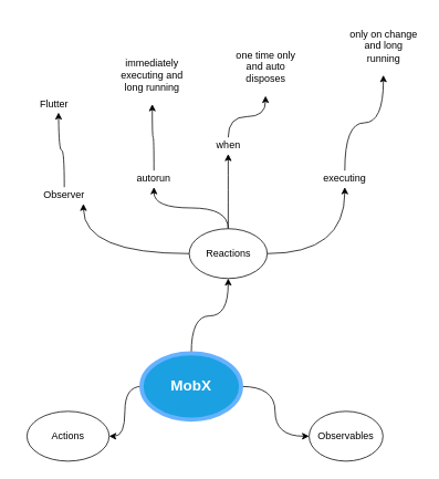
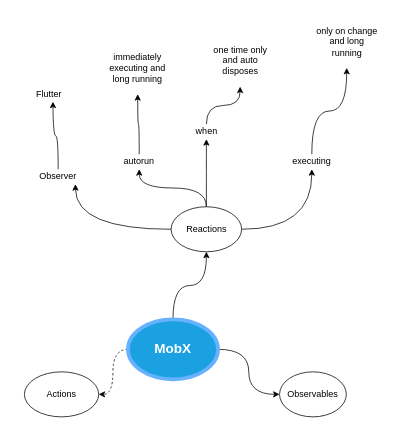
- <mxCell id="4" style="edgeStyle=orthogonalEdgeStyle;curved=1;rounded=0;orthogonalLoop=1;jettySize=auto;html=1;fontSize=16;" parent="1" source="5" target="11" edge="1"><mxGeometry relative="1" as="geometry" /></mxCell>
+ <mxCell id="4" style="edgeStyle=orthogonalEdgeStyle;curved=1;rounded=0;orthogonalLoop=1;jettySize=auto;html=1;fontSize=16;dashed=1;" parent="1" source="5" target="11" edge="1"><mxGeometry relative="1" as="geometry" /></mxCell>
